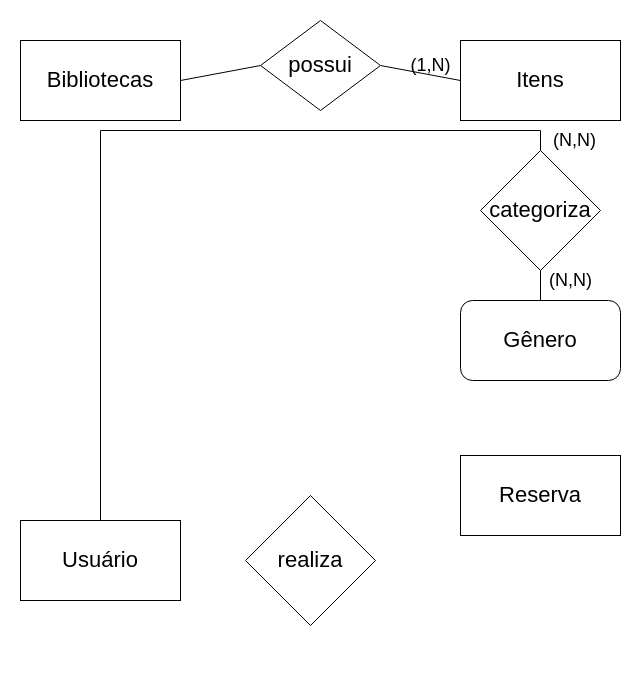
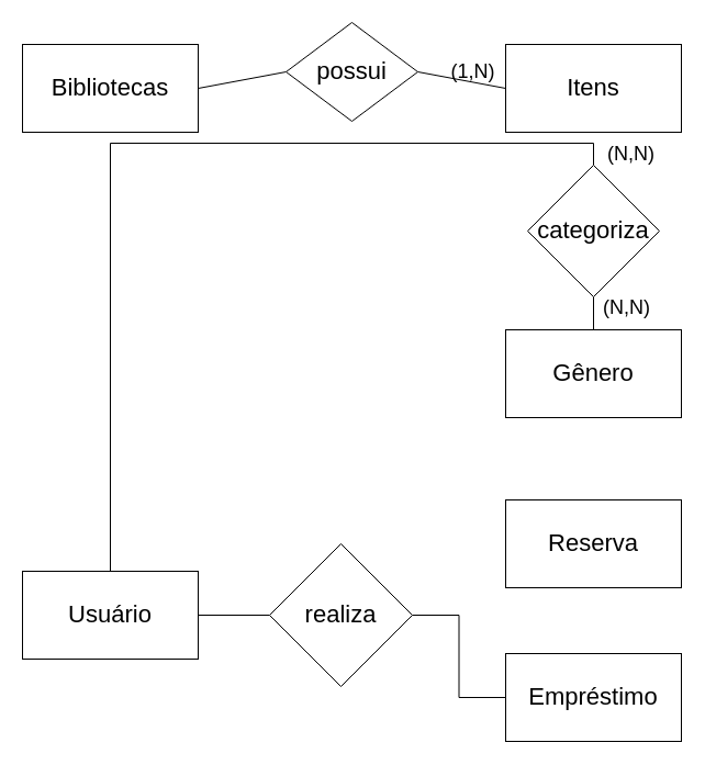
- <mxCell id="15" value="Gênero" style="whiteSpace=wrap;html=1;fontSize=22;rounded=1;" vertex="1" parent="1"><mxGeometry x="460" y="300" width="160" height="80" as="geometry" /></mxCell>
+ <mxCell id="15" value="Gênero" style="rounded=0;whiteSpace=wrap;html=1;fontSize=22;" vertex="1" parent="1"><mxGeometry x="460" y="300" width="160" height="80" as="geometry" /></mxCell>
+ <mxCell id="4" style="edgeStyle=orthogonalEdgeStyle;rounded=0;orthogonalLoop=1;jettySize=auto;html=1;exitX=1;exitY=0.5;exitDx=0;exitDy=0;entryX=0;entryY=0.5;entryDx=0;entryDy=0;endArrow=none;endFill=0;" parent="1" source="5" target="10" edge="1"><mxGeometry relative="1" as="geometry" /></mxCell>
+ <mxCell id="9" style="edgeStyle=orthogonalEdgeStyle;rounded=0;orthogonalLoop=1;jettySize=auto;html=1;exitX=1;exitY=0.5;exitDx=0;exitDy=0;entryX=0;entryY=0.5;entryDx=0;entryDy=0;endArrow=none;endFill=0;" edge="1" parent="1" source="10" target="13"><mxGeometry relative="1" as="geometry" /></mxCell>
+ <mxCell id="13" value="Empréstimo" style="rounded=0;whiteSpace=wrap;html=1;fontSize=22;" vertex="1" parent="1"><mxGeometry x="460" y="595" width="160" height="80" as="geometry" /></mxCell>
